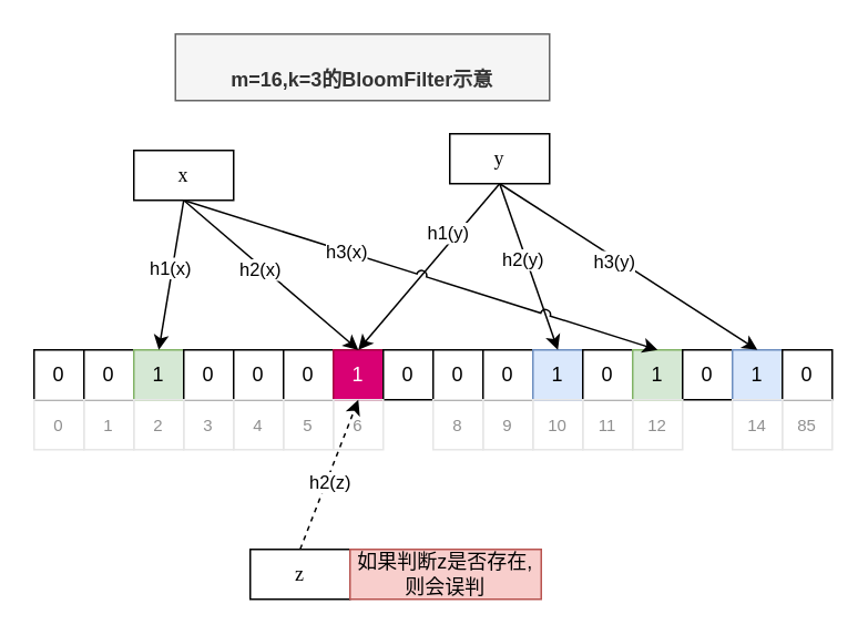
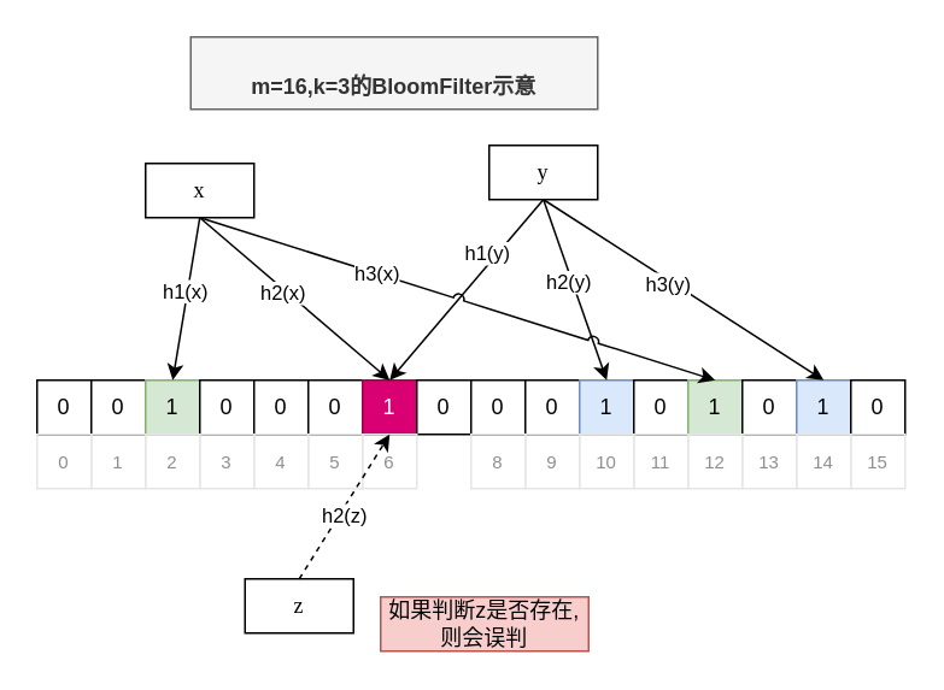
+ <mxCell id="30" value="13" style="text;html=1;strokeColor=#E6E6E6;fillColor=none;align=center;verticalAlign=middle;whiteSpace=wrap;rounded=0;fontSize=10;fontStyle=0;fontColor=#8F8F8F;" parent="1" vertex="1"><mxGeometry x="410" y="240" width="30" height="30" as="geometry" /></mxCell>
- <mxCell id="32" value="85" style="text;html=1;strokeColor=#E6E6E6;fillColor=none;align=center;verticalAlign=middle;whiteSpace=wrap;rounded=0;fontSize=10;fontStyle=0;fontColor=#8F8F8F;" parent="1" vertex="1"><mxGeometry x="470" y="240" width="30" height="30" as="geometry" /></mxCell>
+ <mxCell id="32" value="15" style="text;html=1;strokeColor=#E6E6E6;fillColor=none;align=center;verticalAlign=middle;whiteSpace=wrap;rounded=0;fontSize=10;fontStyle=0;fontColor=#8F8F8F;" parent="1" vertex="1"><mxGeometry x="470" y="240" width="30" height="30" as="geometry" /></mxCell>
- <mxCell id="47" value="&lt;div&gt;&lt;font&gt;z&lt;/font&gt;&lt;/div&gt;" style="text;html=1;strokeColor=default;fillColor=none;align=center;verticalAlign=middle;whiteSpace=wrap;rounded=0;fontFamily=Comic Sans MS;" parent="1" vertex="1"><mxGeometry x="150" y="330" width="60" height="30" as="geometry" /></mxCell>
+ <mxCell id="47" value="&lt;div&gt;&lt;font&gt;z&lt;/font&gt;&lt;/div&gt;" style="text;html=1;strokeColor=default;fillColor=none;align=center;verticalAlign=middle;whiteSpace=wrap;rounded=0;fontFamily=Comic Sans MS;" parent="1" vertex="1"><mxGeometry x="135" y="320" width="60" height="30" as="geometry" /></mxCell>
